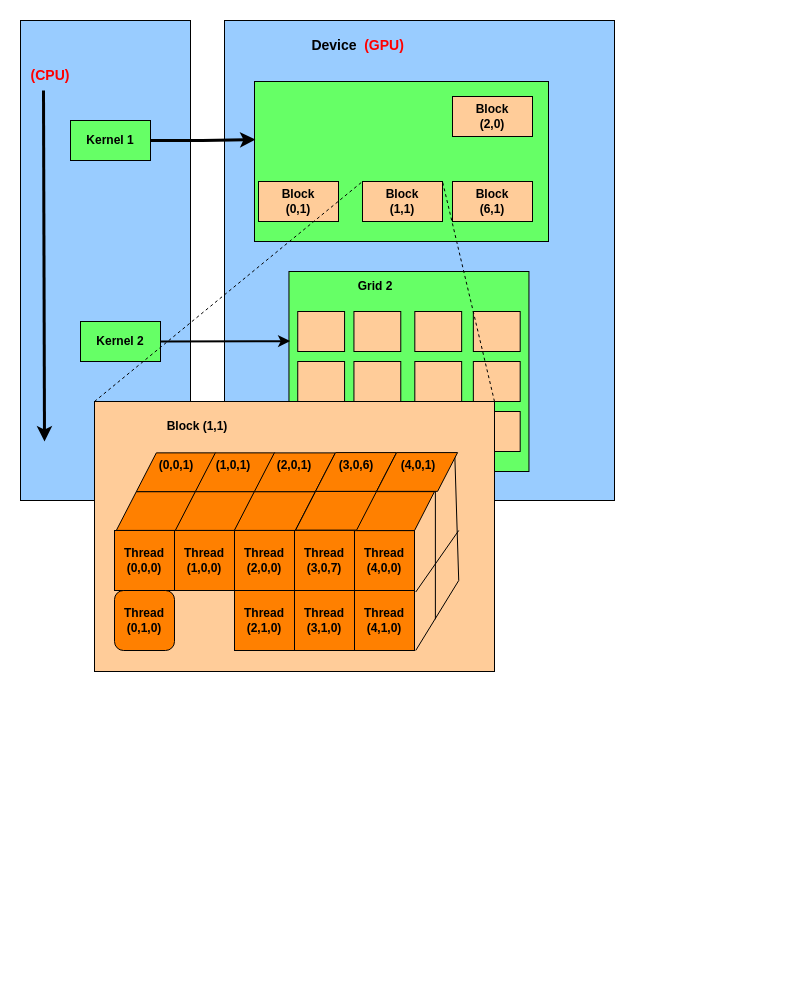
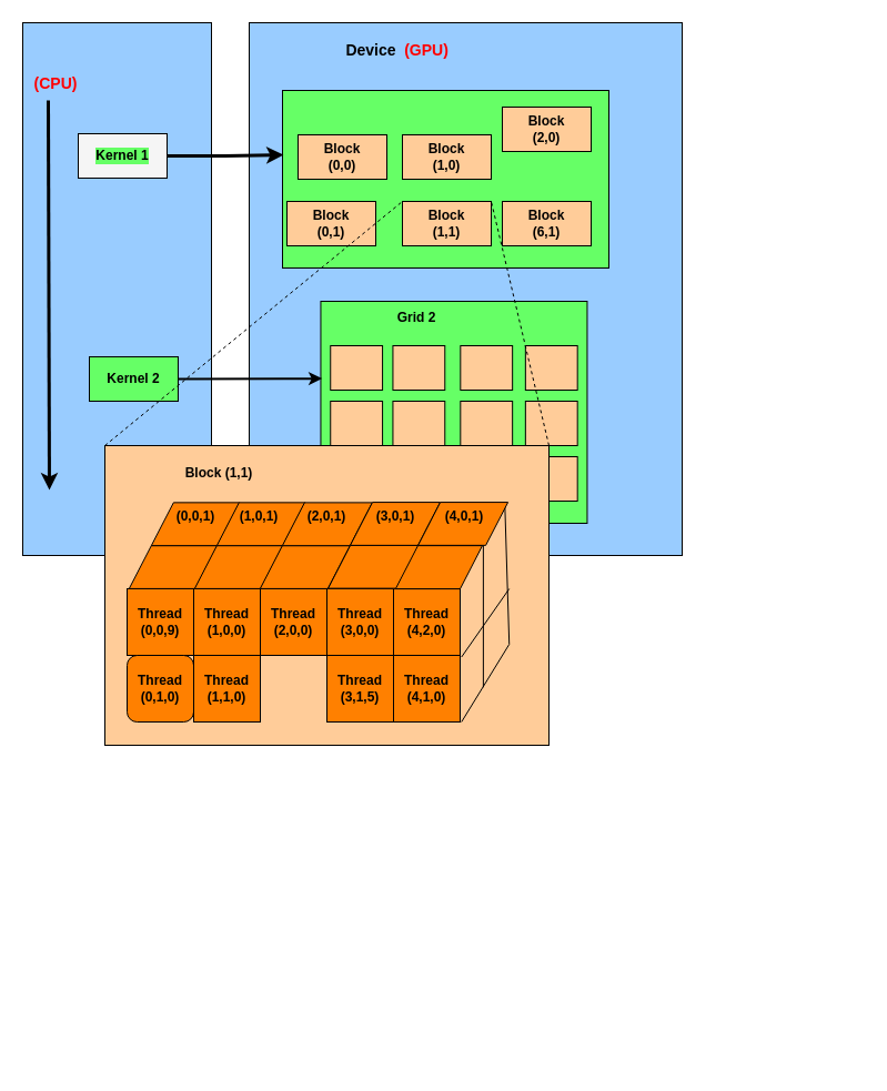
- <mxCell id="6" value="&lt;b&gt;Kernel 1&lt;/b&gt;" style="rounded=0;whiteSpace=wrap;html=1;labelBackgroundColor=#66FF66;fillColor=#66FF66;" vertex="1" parent="1"><mxGeometry x="70" y="120" width="80" height="40" as="geometry" /></mxCell>
+ <mxCell id="6" value="&lt;b&gt;Kernel 1&lt;/b&gt;" style="rounded=0;whiteSpace=wrap;html=1;labelBackgroundColor=#66FF66;fillColor=#f5f5f5;" vertex="1" parent="1"><mxGeometry x="70" y="120" width="80" height="40" as="geometry" /></mxCell>
+ <mxCell id="13" value="&lt;b&gt;Block&lt;br&gt;(0,0)&lt;/b&gt;" style="rounded=0;whiteSpace=wrap;html=1;fillColor=#FFCC99;" vertex="1" parent="11"><mxGeometry x="14" y="40" width="80" height="40" as="geometry" /></mxCell>
+ <mxCell id="15" value="&lt;b&gt;Block&lt;br&gt;(1,0)&lt;/b&gt;" style="rounded=0;whiteSpace=wrap;html=1;fillColor=#FFCC99;" vertex="1" parent="11"><mxGeometry x="108" y="40" width="80" height="40" as="geometry" /></mxCell>
- <mxCell id="67" value="&lt;b&gt;(3,0,6)&lt;/b&gt;" style="text;html=1;strokeColor=none;fillColor=none;align=center;verticalAlign=middle;whiteSpace=wrap;rounded=0;" vertex="1" parent="38"><mxGeometry x="-109.095" y="-137" width="60" height="30" as="geometry" /></mxCell>
+ <mxCell id="67" value="&lt;b&gt;(3,0,1)&lt;/b&gt;" style="text;html=1;strokeColor=none;fillColor=none;align=center;verticalAlign=middle;whiteSpace=wrap;rounded=0;" vertex="1" parent="38"><mxGeometry x="-109.095" y="-137" width="60" height="30" as="geometry" /></mxCell>
- <mxCell id="41" value="&lt;span style=&quot;&quot;&gt;&lt;b&gt;Thread&lt;br&gt;(0,0,0)&lt;/b&gt;&lt;/span&gt;" style="whiteSpace=wrap;html=1;aspect=fixed;labelBackgroundColor=#FF8000;fillColor=#FF8000;" vertex="1" parent="40"><mxGeometry width="60" height="60" as="geometry" /></mxCell>
+ <mxCell id="41" value="&lt;span style=&quot;&quot;&gt;&lt;b&gt;Thread&lt;br&gt;(0,0,9)&lt;/b&gt;&lt;/span&gt;" style="whiteSpace=wrap;html=1;aspect=fixed;labelBackgroundColor=#FF8000;fillColor=#FF8000;" vertex="1" parent="40"><mxGeometry width="60" height="60" as="geometry" /></mxCell>
- <mxCell id="44" value="&lt;span style=&quot;&quot;&gt;&lt;b&gt;Thread&lt;br&gt;(3,0,7)&lt;/b&gt;&lt;/span&gt;" style="whiteSpace=wrap;html=1;aspect=fixed;labelBackgroundColor=#FF8000;fillColor=#FF8000;" vertex="1" parent="40"><mxGeometry x="180" width="60" height="60" as="geometry" /></mxCell>
+ <mxCell id="44" value="&lt;span style=&quot;&quot;&gt;&lt;b&gt;Thread&lt;br&gt;(3,0,0)&lt;/b&gt;&lt;/span&gt;" style="whiteSpace=wrap;html=1;aspect=fixed;labelBackgroundColor=#FF8000;fillColor=#FF8000;" vertex="1" parent="40"><mxGeometry x="180" width="60" height="60" as="geometry" /></mxCell>
- <mxCell id="45" value="&lt;span style=&quot;&quot;&gt;&lt;b&gt;Thread&lt;br&gt;(4,0,0)&lt;/b&gt;&lt;/span&gt;" style="whiteSpace=wrap;html=1;aspect=fixed;labelBackgroundColor=#FF8000;fillColor=#FF8000;" vertex="1" parent="40"><mxGeometry x="240" width="60" height="60" as="geometry" /></mxCell>
+ <mxCell id="45" value="&lt;span style=&quot;&quot;&gt;&lt;b&gt;Thread&lt;br&gt;(4,2,0)&lt;/b&gt;&lt;/span&gt;" style="whiteSpace=wrap;html=1;aspect=fixed;labelBackgroundColor=#FF8000;fillColor=#FF8000;" vertex="1" parent="40"><mxGeometry x="240" width="60" height="60" as="geometry" /></mxCell>
+ <mxCell id="47" value="&lt;span style=&quot;&quot;&gt;&lt;b&gt;Thread&lt;br&gt;(1,1,0)&lt;/b&gt;&lt;/span&gt;" style="whiteSpace=wrap;html=1;aspect=fixed;labelBackgroundColor=#FF8000;fillColor=#FF8000;" vertex="1" parent="40"><mxGeometry x="60" y="60" width="60" height="60" as="geometry" /></mxCell>
- <mxCell id="48" value="&lt;span style=&quot;&quot;&gt;&lt;b&gt;Thread&lt;br&gt;(2,1,0)&lt;/b&gt;&lt;/span&gt;" style="whiteSpace=wrap;html=1;aspect=fixed;labelBackgroundColor=#FF8000;fillColor=#FF8000;" vertex="1" parent="40"><mxGeometry x="120" y="60" width="60" height="60" as="geometry" /></mxCell>
- <mxCell id="49" value="&lt;span style=&quot;&quot;&gt;&lt;b&gt;Thread&lt;br&gt;(3,1,0)&lt;/b&gt;&lt;/span&gt;" style="whiteSpace=wrap;html=1;aspect=fixed;labelBackgroundColor=#FF8000;fillColor=#FF8000;" vertex="1" parent="40"><mxGeometry x="180" y="60" width="60" height="60" as="geometry" /></mxCell>
+ <mxCell id="49" value="&lt;span style=&quot;&quot;&gt;&lt;b&gt;Thread&lt;br&gt;(3,1,5)&lt;/b&gt;&lt;/span&gt;" style="whiteSpace=wrap;html=1;aspect=fixed;labelBackgroundColor=#FF8000;fillColor=#FF8000;" vertex="1" parent="40"><mxGeometry x="180" y="60" width="60" height="60" as="geometry" /></mxCell>
